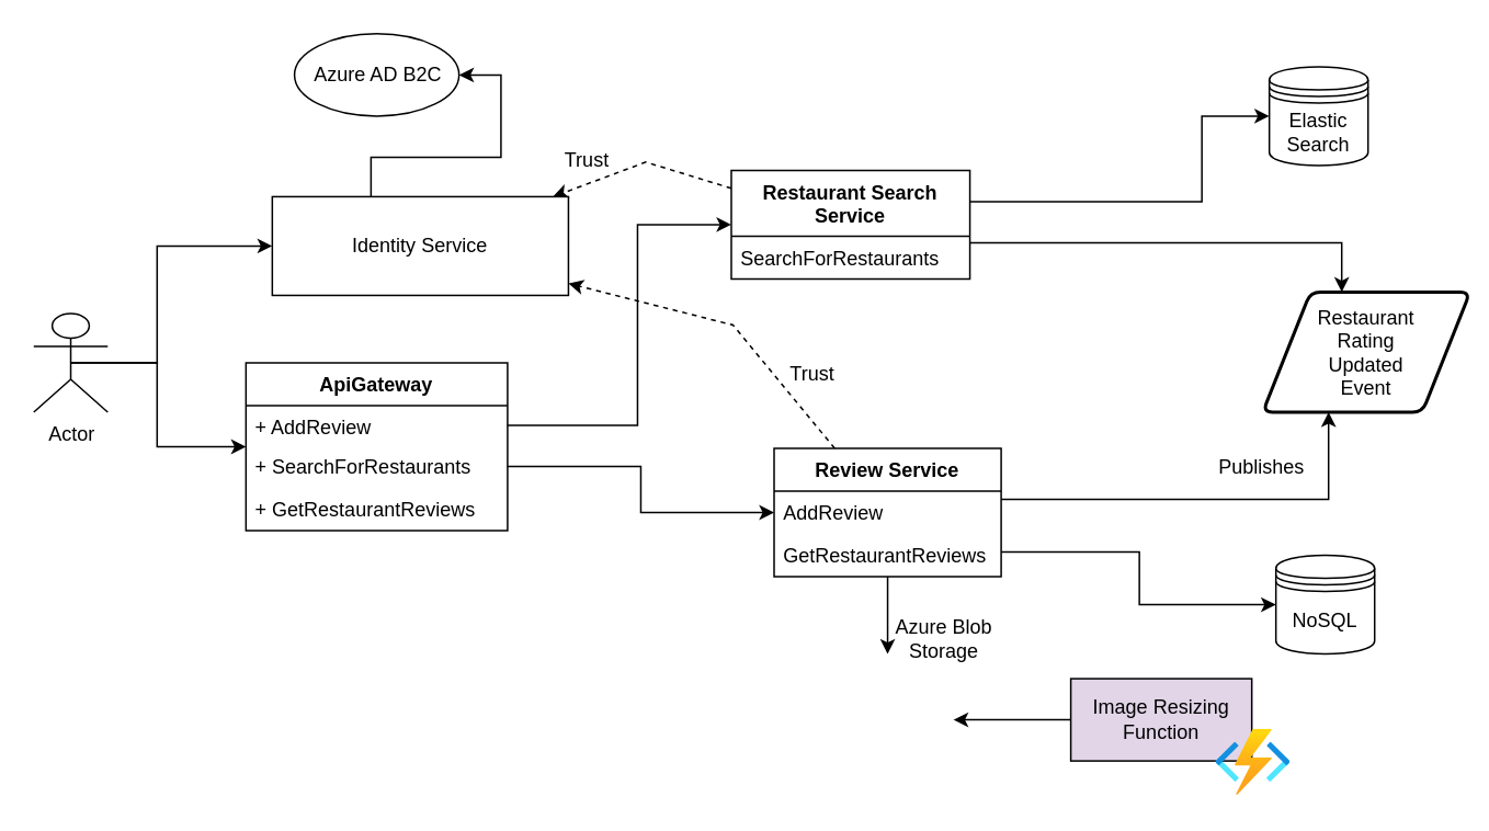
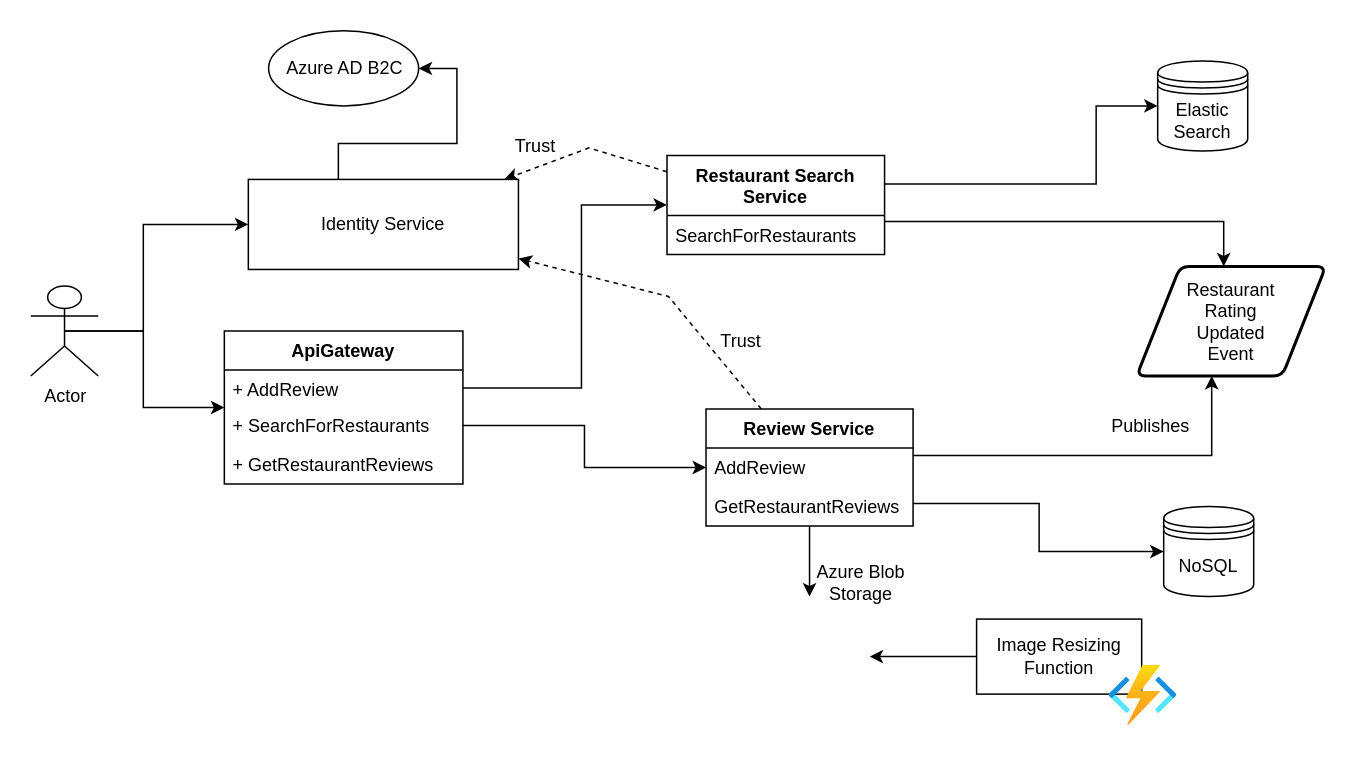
- <mxCell id="30" value="Restaurant&lt;br&gt;Rating&lt;br&gt;Updated&lt;br&gt;Event" style="shape=parallelogram;html=1;strokeWidth=2;perimeter=parallelogramPerimeter;whiteSpace=wrap;rounded=1;arcSize=12;size=0.23;" vertex="1" parent="1"><mxGeometry x="767" y="177" width="126" height="73" as="geometry" /></mxCell>
+ <mxCell id="30" value="Restaurant&lt;br&gt;Rating&lt;br&gt;Updated&lt;br&gt;Event" style="shape=parallelogram;html=1;strokeWidth=2;perimeter=parallelogramPerimeter;whiteSpace=wrap;rounded=1;arcSize=12;size=0.23;" vertex="1" parent="1"><mxGeometry x="757" y="177" width="126" height="73" as="geometry" /></mxCell>
- <mxCell id="17" value="Image Resizing&lt;br&gt;Function" style="html=1;fillColor=#e1d5e7;" parent="1" vertex="1"><mxGeometry x="650.33" y="412" width="110" height="50" as="geometry" /></mxCell>
+ <mxCell id="17" value="Image Resizing&lt;br&gt;Function" style="html=1;" parent="1" vertex="1"><mxGeometry x="650.33" y="412" width="110" height="50" as="geometry" /></mxCell>
